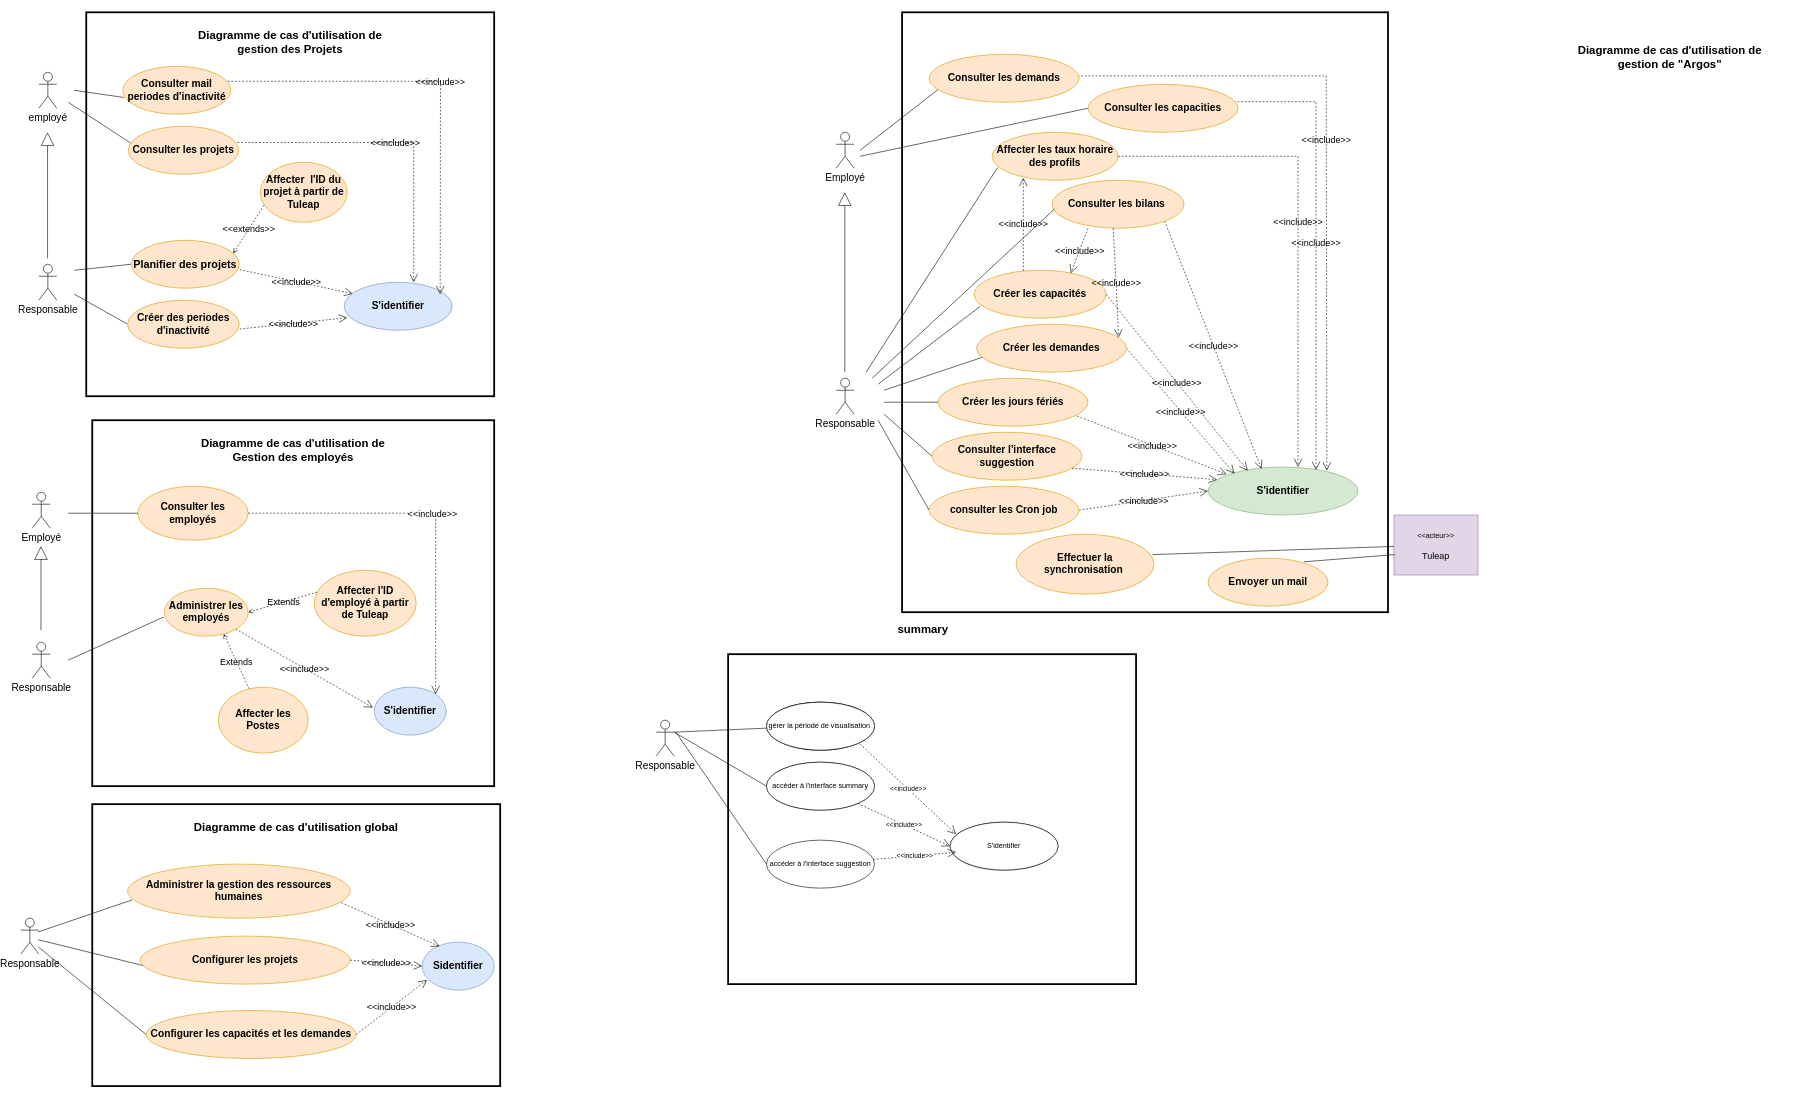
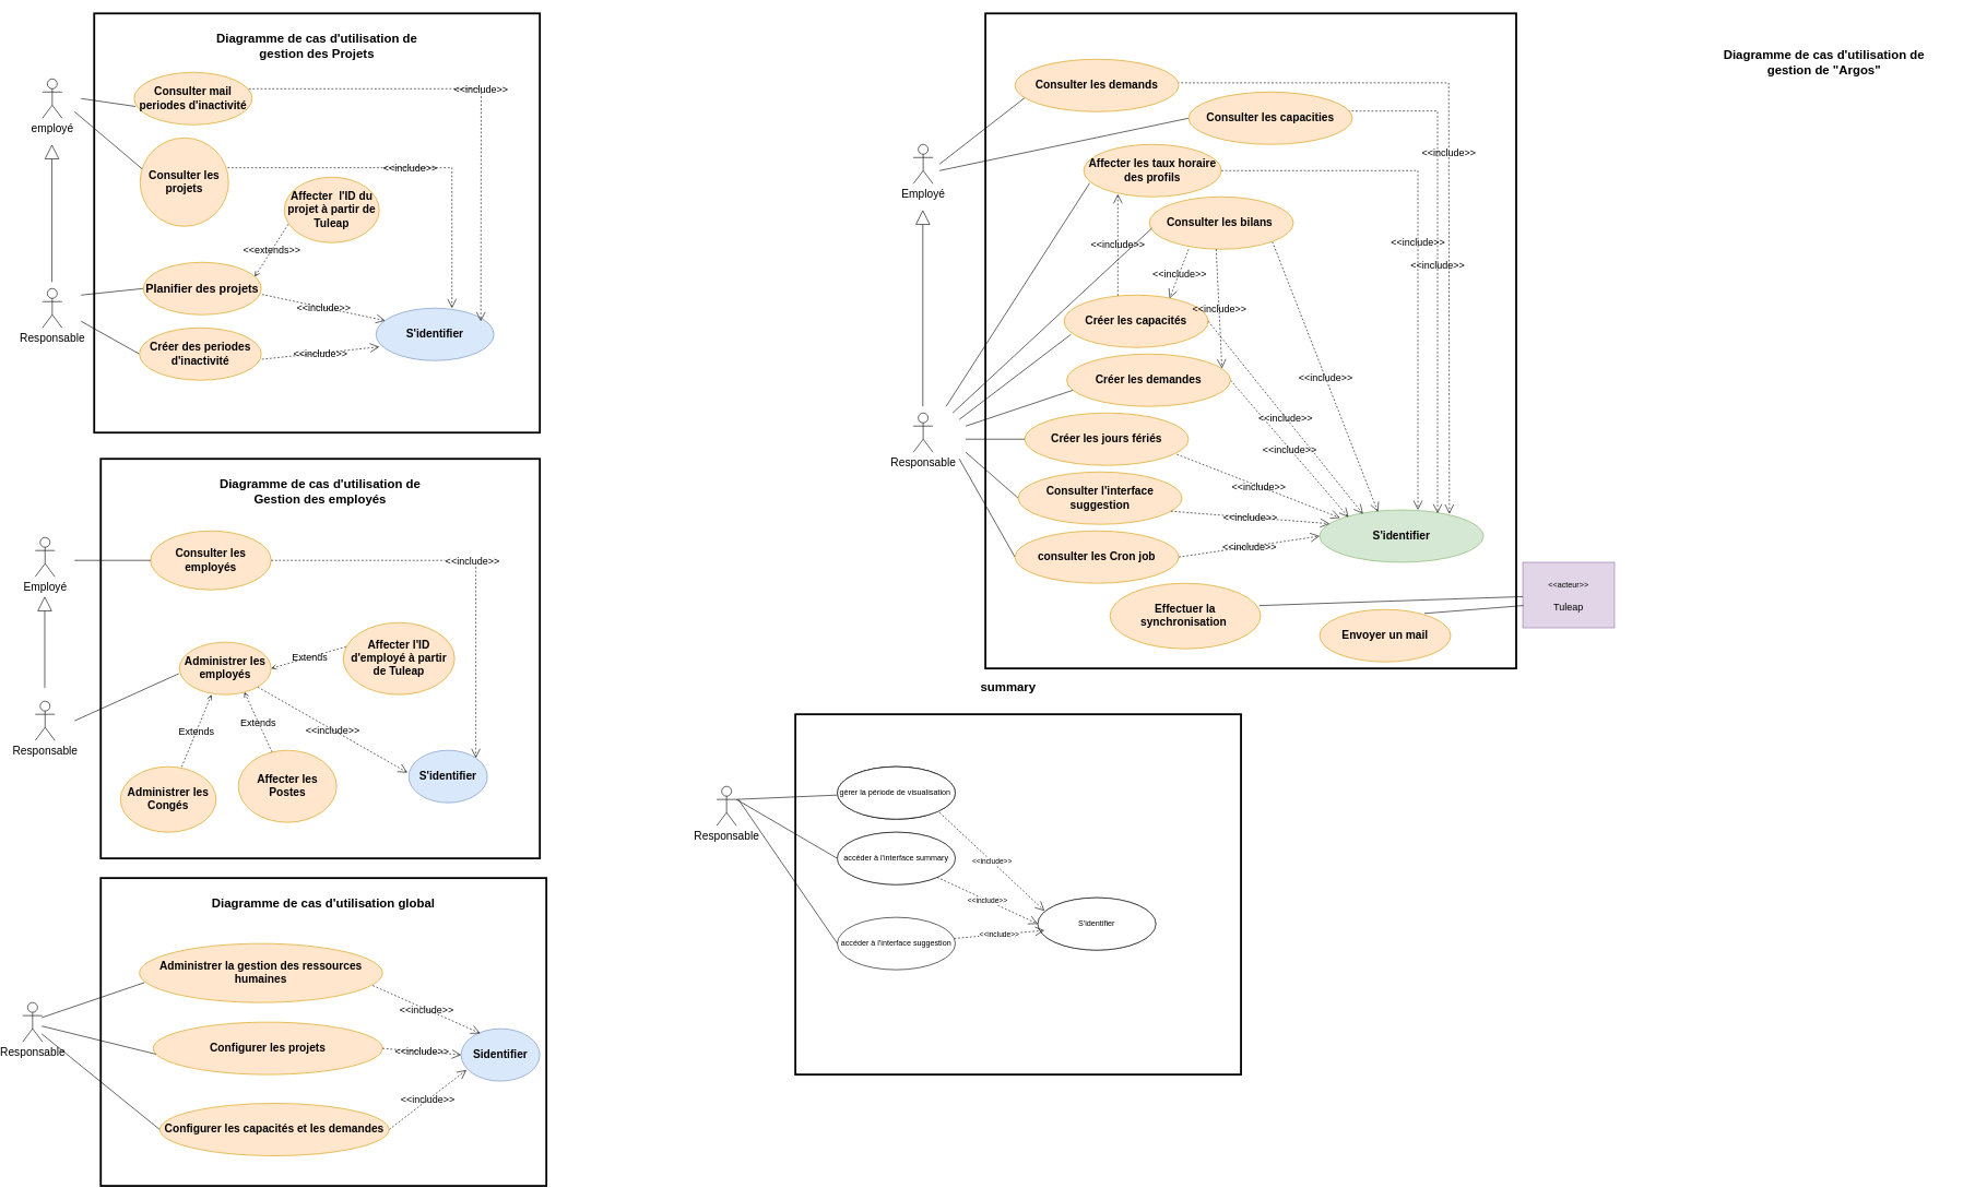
- <mxCell id="77" value="&lt;b&gt;Consulter les projets&lt;/b&gt;" style="ellipse;whiteSpace=wrap;html=1;fontSize=17;fillColor=#ffe6cc;strokeColor=#d79b00;" vertex="1" parent="1"><mxGeometry x="199" y="210" width="184" height="80" as="geometry" /></mxCell>
+ <mxCell id="77" value="&lt;b&gt;Consulter les projets&lt;/b&gt;" style="ellipse;whiteSpace=wrap;html=1;fontSize=17;fillColor=#ffe6cc;strokeColor=#d79b00;" vertex="1" parent="1"><mxGeometry x="199" y="210" width="135" height="135" as="geometry" /></mxCell>
+ <mxCell id="17" value="Extends" style="endArrow=none;endSize=16;endFill=0;html=1;rounded=0;startArrow=open;startFill=0;dashed=1;labelBackgroundColor=none;fontSize=15;exitX=0.35;exitY=1;exitDx=0;exitDy=0;exitPerimeter=0;" edge="1" parent="1" source="42" target="43"><mxGeometry width="160" relative="1" as="geometry"><mxPoint x="289" y="880" as="sourcePoint" /><mxPoint x="349" y="1020" as="targetPoint" /></mxGeometry></mxCell>
+ <mxCell id="43" value="&lt;font style=&quot;font-size: 17px&quot;&gt;Administrer les Congés&lt;/font&gt;" style="ellipse;whiteSpace=wrap;html=1;fontStyle=1;fillColor=#ffe6cc;strokeColor=#d79b00;" vertex="1" parent="1"><mxGeometry x="169" y="1170" width="146" height="100" as="geometry" /></mxCell>
